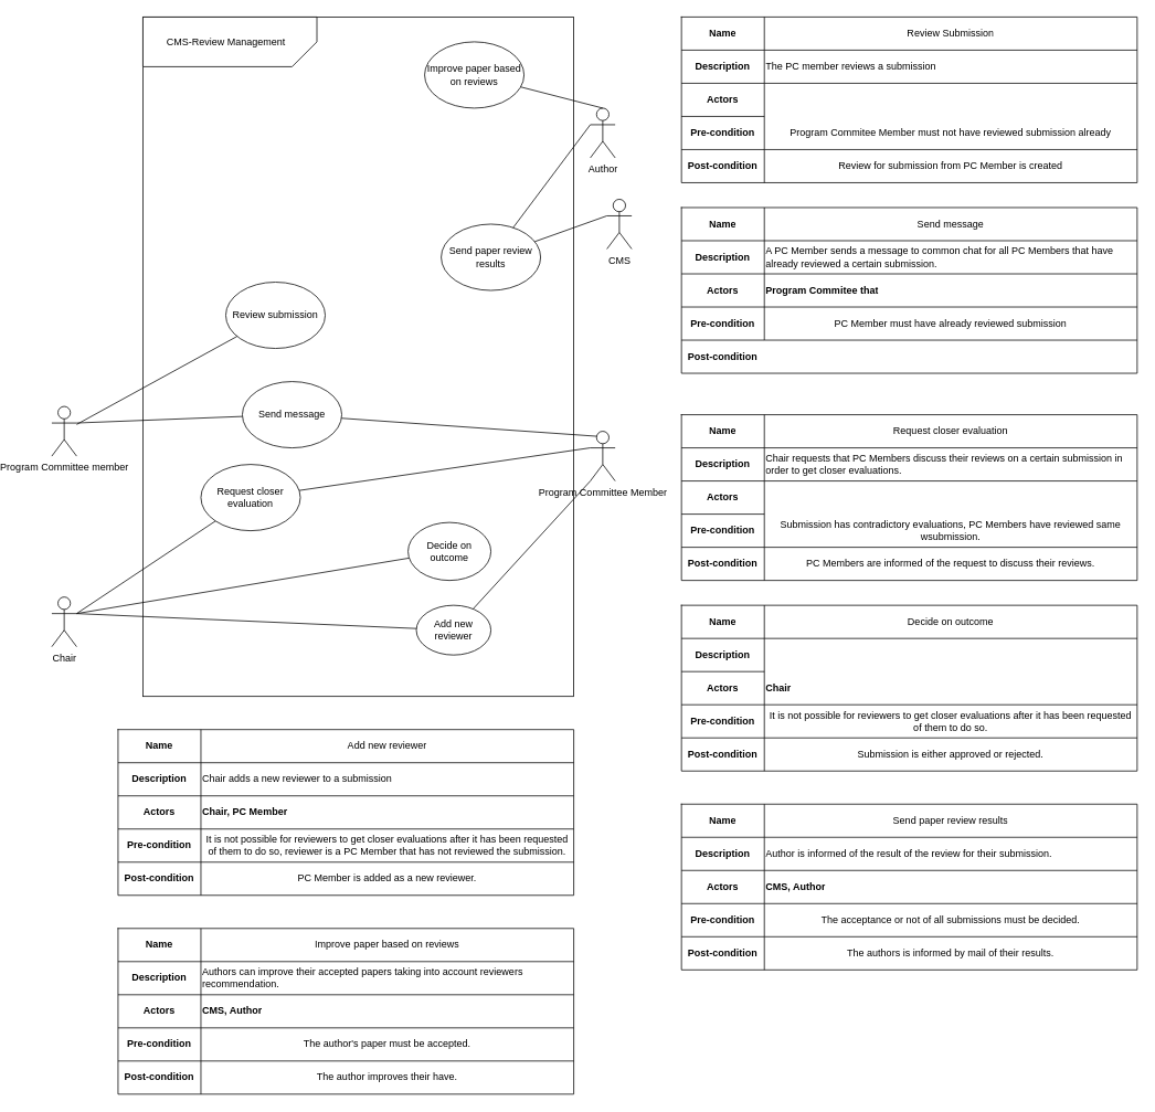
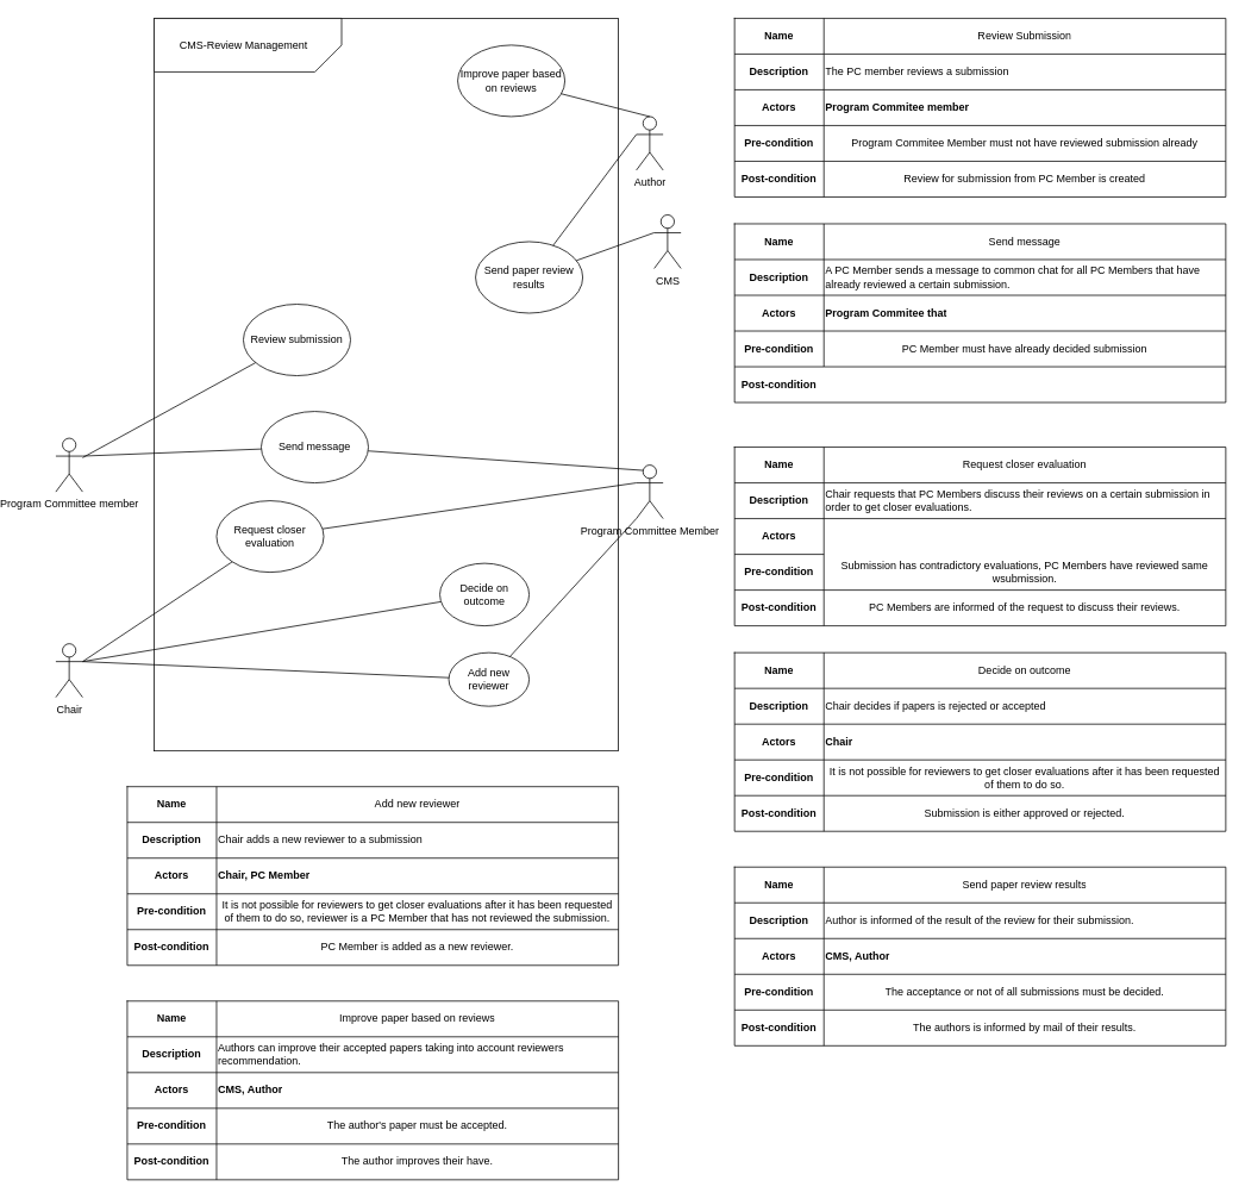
+ <mxCell id="26" value="&lt;b&gt;Program Commitee member&lt;/b&gt;" style="shape=partialRectangle;html=1;whiteSpace=wrap;connectable=0;overflow=hidden;fillColor=none;top=0;left=0;bottom=0;right=0;align=left;" parent="24" vertex="1"><mxGeometry x="100" width="450" height="40" as="geometry" /></mxCell>
- <mxCell id="56" value="PC Member must have already reviewed submission" style="shape=partialRectangle;html=1;whiteSpace=wrap;connectable=0;overflow=hidden;fillColor=none;top=0;left=0;bottom=0;right=0;" vertex="1" parent="54"><mxGeometry x="100" width="450" height="40" as="geometry" /></mxCell>
+ <mxCell id="56" value="PC Member must have already decided submission" style="shape=partialRectangle;html=1;whiteSpace=wrap;connectable=0;overflow=hidden;fillColor=none;top=0;left=0;bottom=0;right=0;" vertex="1" parent="54"><mxGeometry x="100" width="450" height="40" as="geometry" /></mxCell>
+ <mxCell id="80" value="Chair decides if papers is rejected or accepted" style="shape=partialRectangle;html=1;whiteSpace=wrap;connectable=0;overflow=hidden;fillColor=none;top=0;left=0;bottom=0;right=0;align=left;" vertex="1" parent="78"><mxGeometry x="100" width="450" height="40" as="geometry" /></mxCell>
